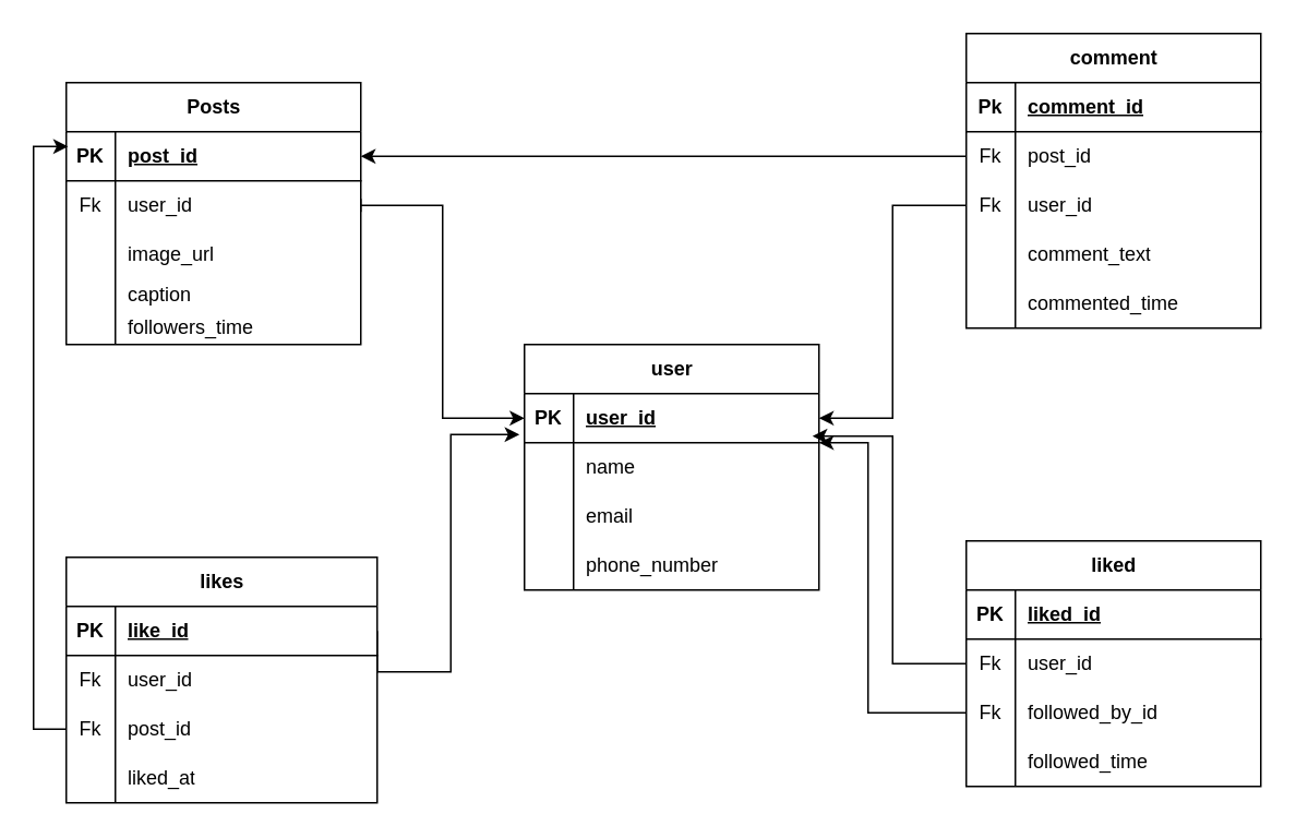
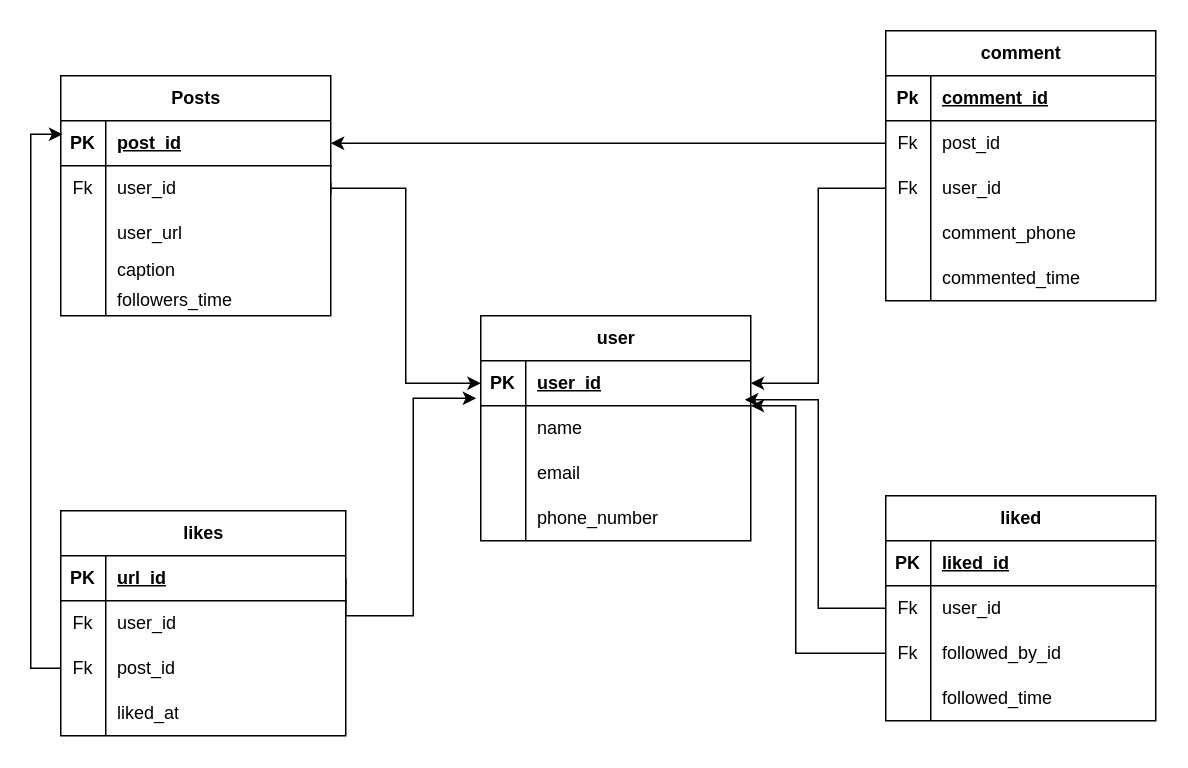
- <mxCell id="11" value="image_url" style="shape=partialRectangle;connectable=0;fillColor=none;top=0;left=0;bottom=0;right=0;align=left;spacingLeft=6;overflow=hidden;whiteSpace=wrap;html=1;" parent="9" vertex="1"><mxGeometry x="30" width="150" height="30" as="geometry"><mxRectangle width="150" height="30" as="alternateBounds" /></mxGeometry></mxCell>
+ <mxCell id="11" value="user_url" style="shape=partialRectangle;connectable=0;fillColor=none;top=0;left=0;bottom=0;right=0;align=left;spacingLeft=6;overflow=hidden;whiteSpace=wrap;html=1;" parent="9" vertex="1"><mxGeometry x="30" width="150" height="30" as="geometry"><mxRectangle width="150" height="30" as="alternateBounds" /></mxGeometry></mxCell>
- <mxCell id="56" value="comment_text" style="shape=partialRectangle;connectable=0;fillColor=none;top=0;left=0;bottom=0;right=0;align=left;spacingLeft=6;overflow=hidden;whiteSpace=wrap;html=1;" parent="54" vertex="1"><mxGeometry x="30" width="150" height="30" as="geometry"><mxRectangle width="150" height="30" as="alternateBounds" /></mxGeometry></mxCell>
+ <mxCell id="56" value="comment_phone" style="shape=partialRectangle;connectable=0;fillColor=none;top=0;left=0;bottom=0;right=0;align=left;spacingLeft=6;overflow=hidden;whiteSpace=wrap;html=1;" parent="54" vertex="1"><mxGeometry x="30" width="150" height="30" as="geometry"><mxRectangle width="150" height="30" as="alternateBounds" /></mxGeometry></mxCell>
- <mxCell id="34" value="like_id" style="shape=partialRectangle;connectable=0;fillColor=none;top=0;left=0;bottom=0;right=0;align=left;spacingLeft=6;fontStyle=5;overflow=hidden;whiteSpace=wrap;html=1;" parent="32" vertex="1"><mxGeometry x="30" width="160" height="30" as="geometry"><mxRectangle width="160" height="30" as="alternateBounds" /></mxGeometry></mxCell>
+ <mxCell id="34" value="url_id" style="shape=partialRectangle;connectable=0;fillColor=none;top=0;left=0;bottom=0;right=0;align=left;spacingLeft=6;fontStyle=5;overflow=hidden;whiteSpace=wrap;html=1;" parent="32" vertex="1"><mxGeometry x="30" width="160" height="30" as="geometry"><mxRectangle width="160" height="30" as="alternateBounds" /></mxGeometry></mxCell>
